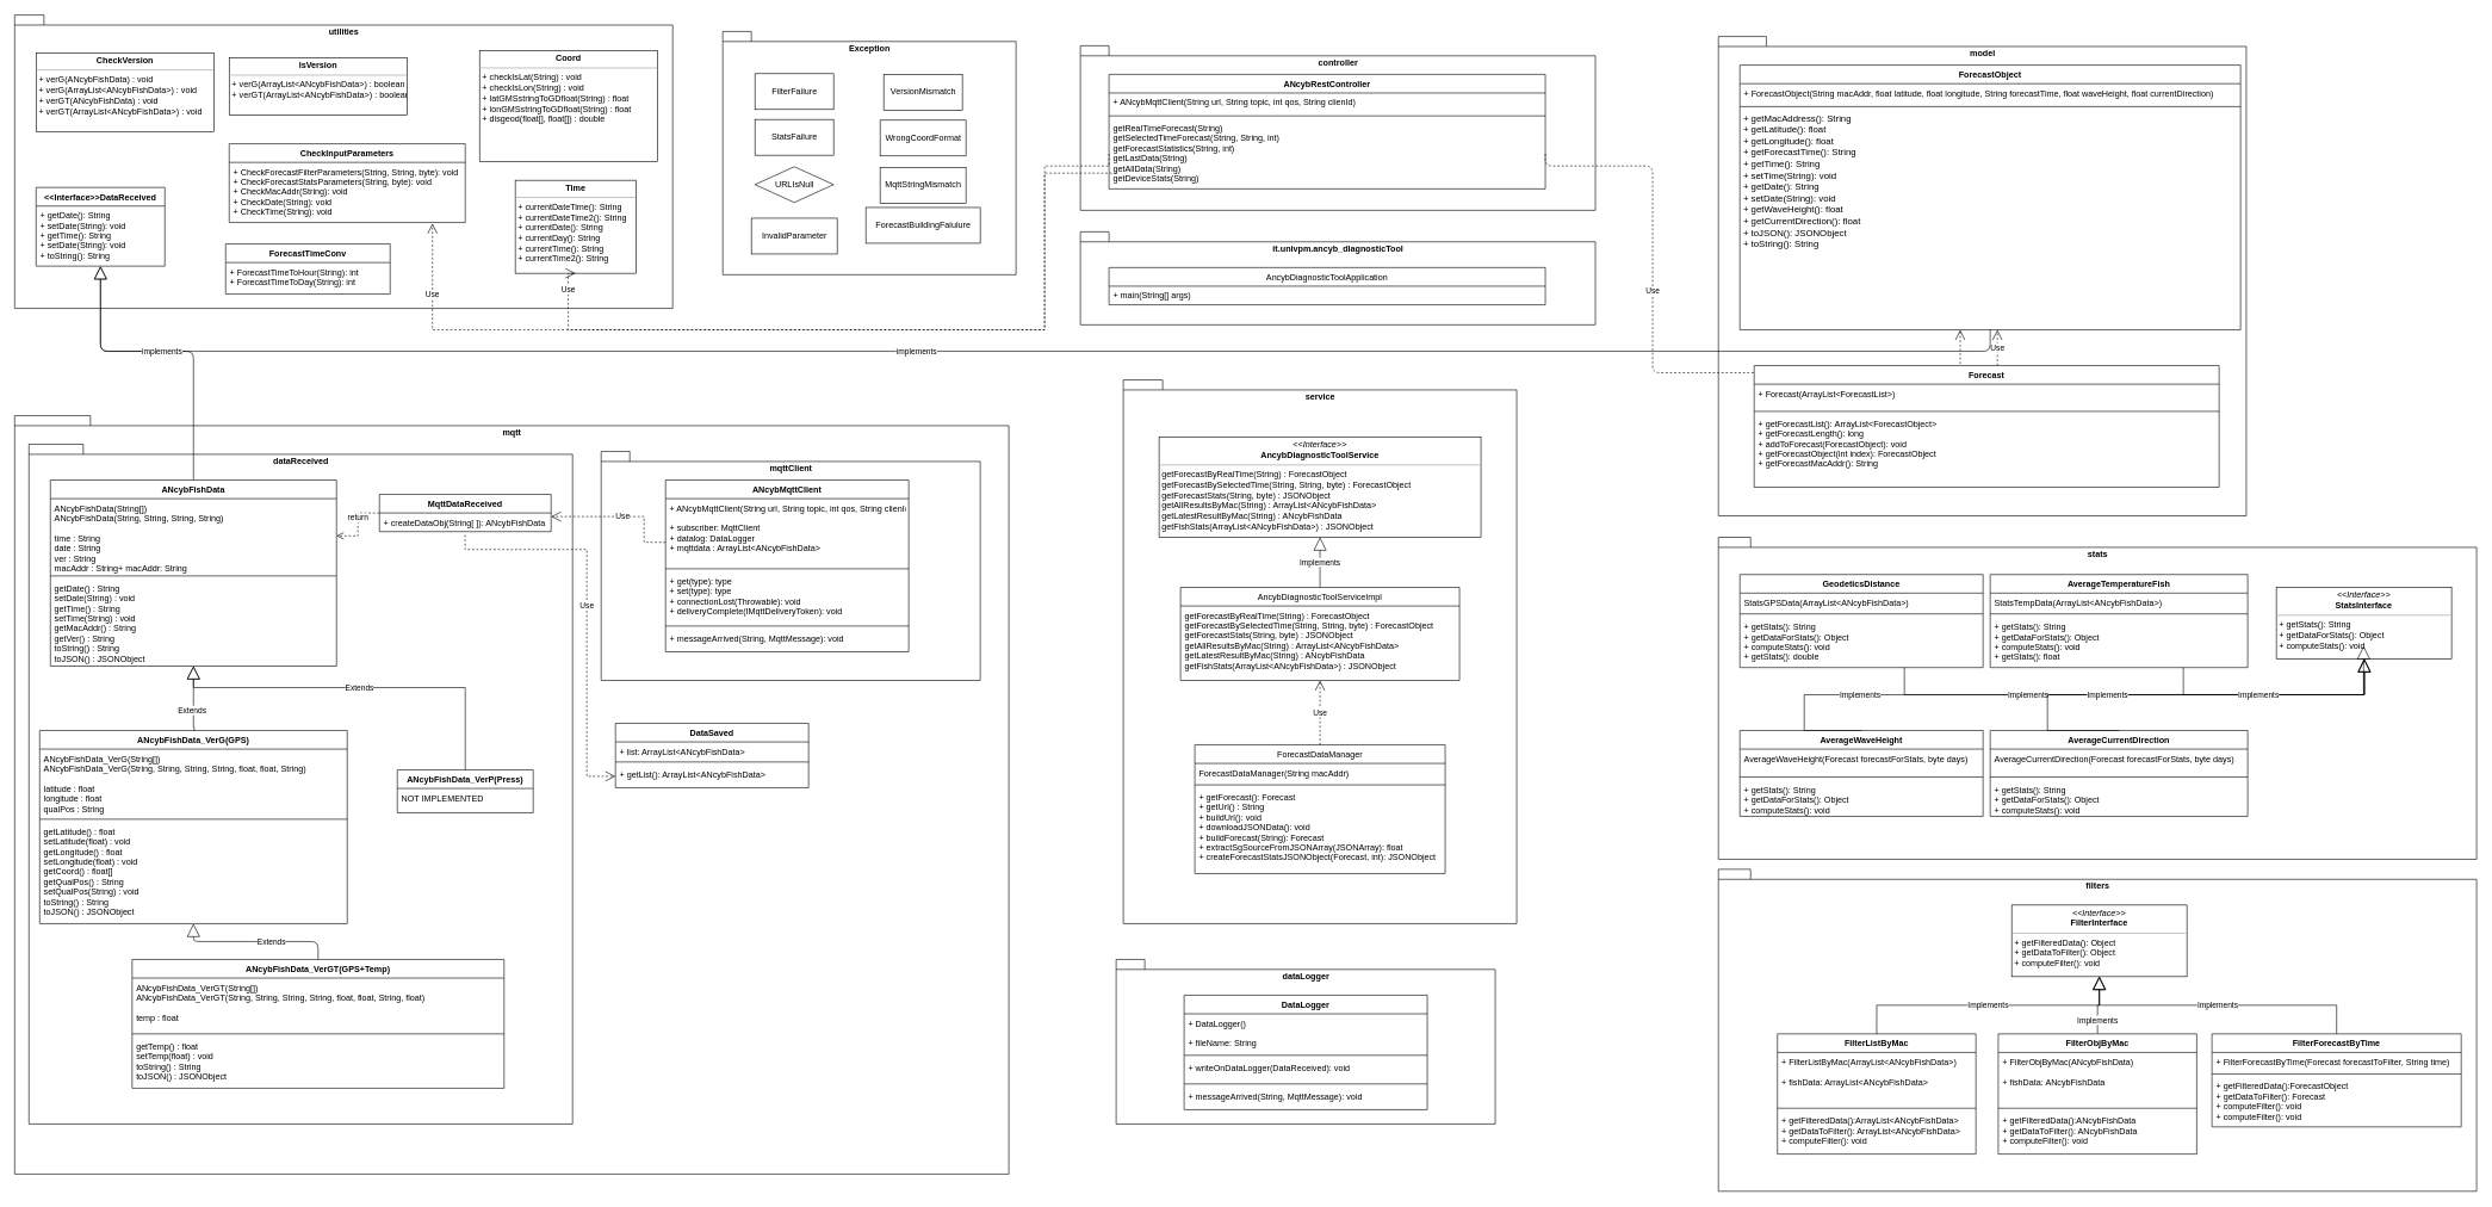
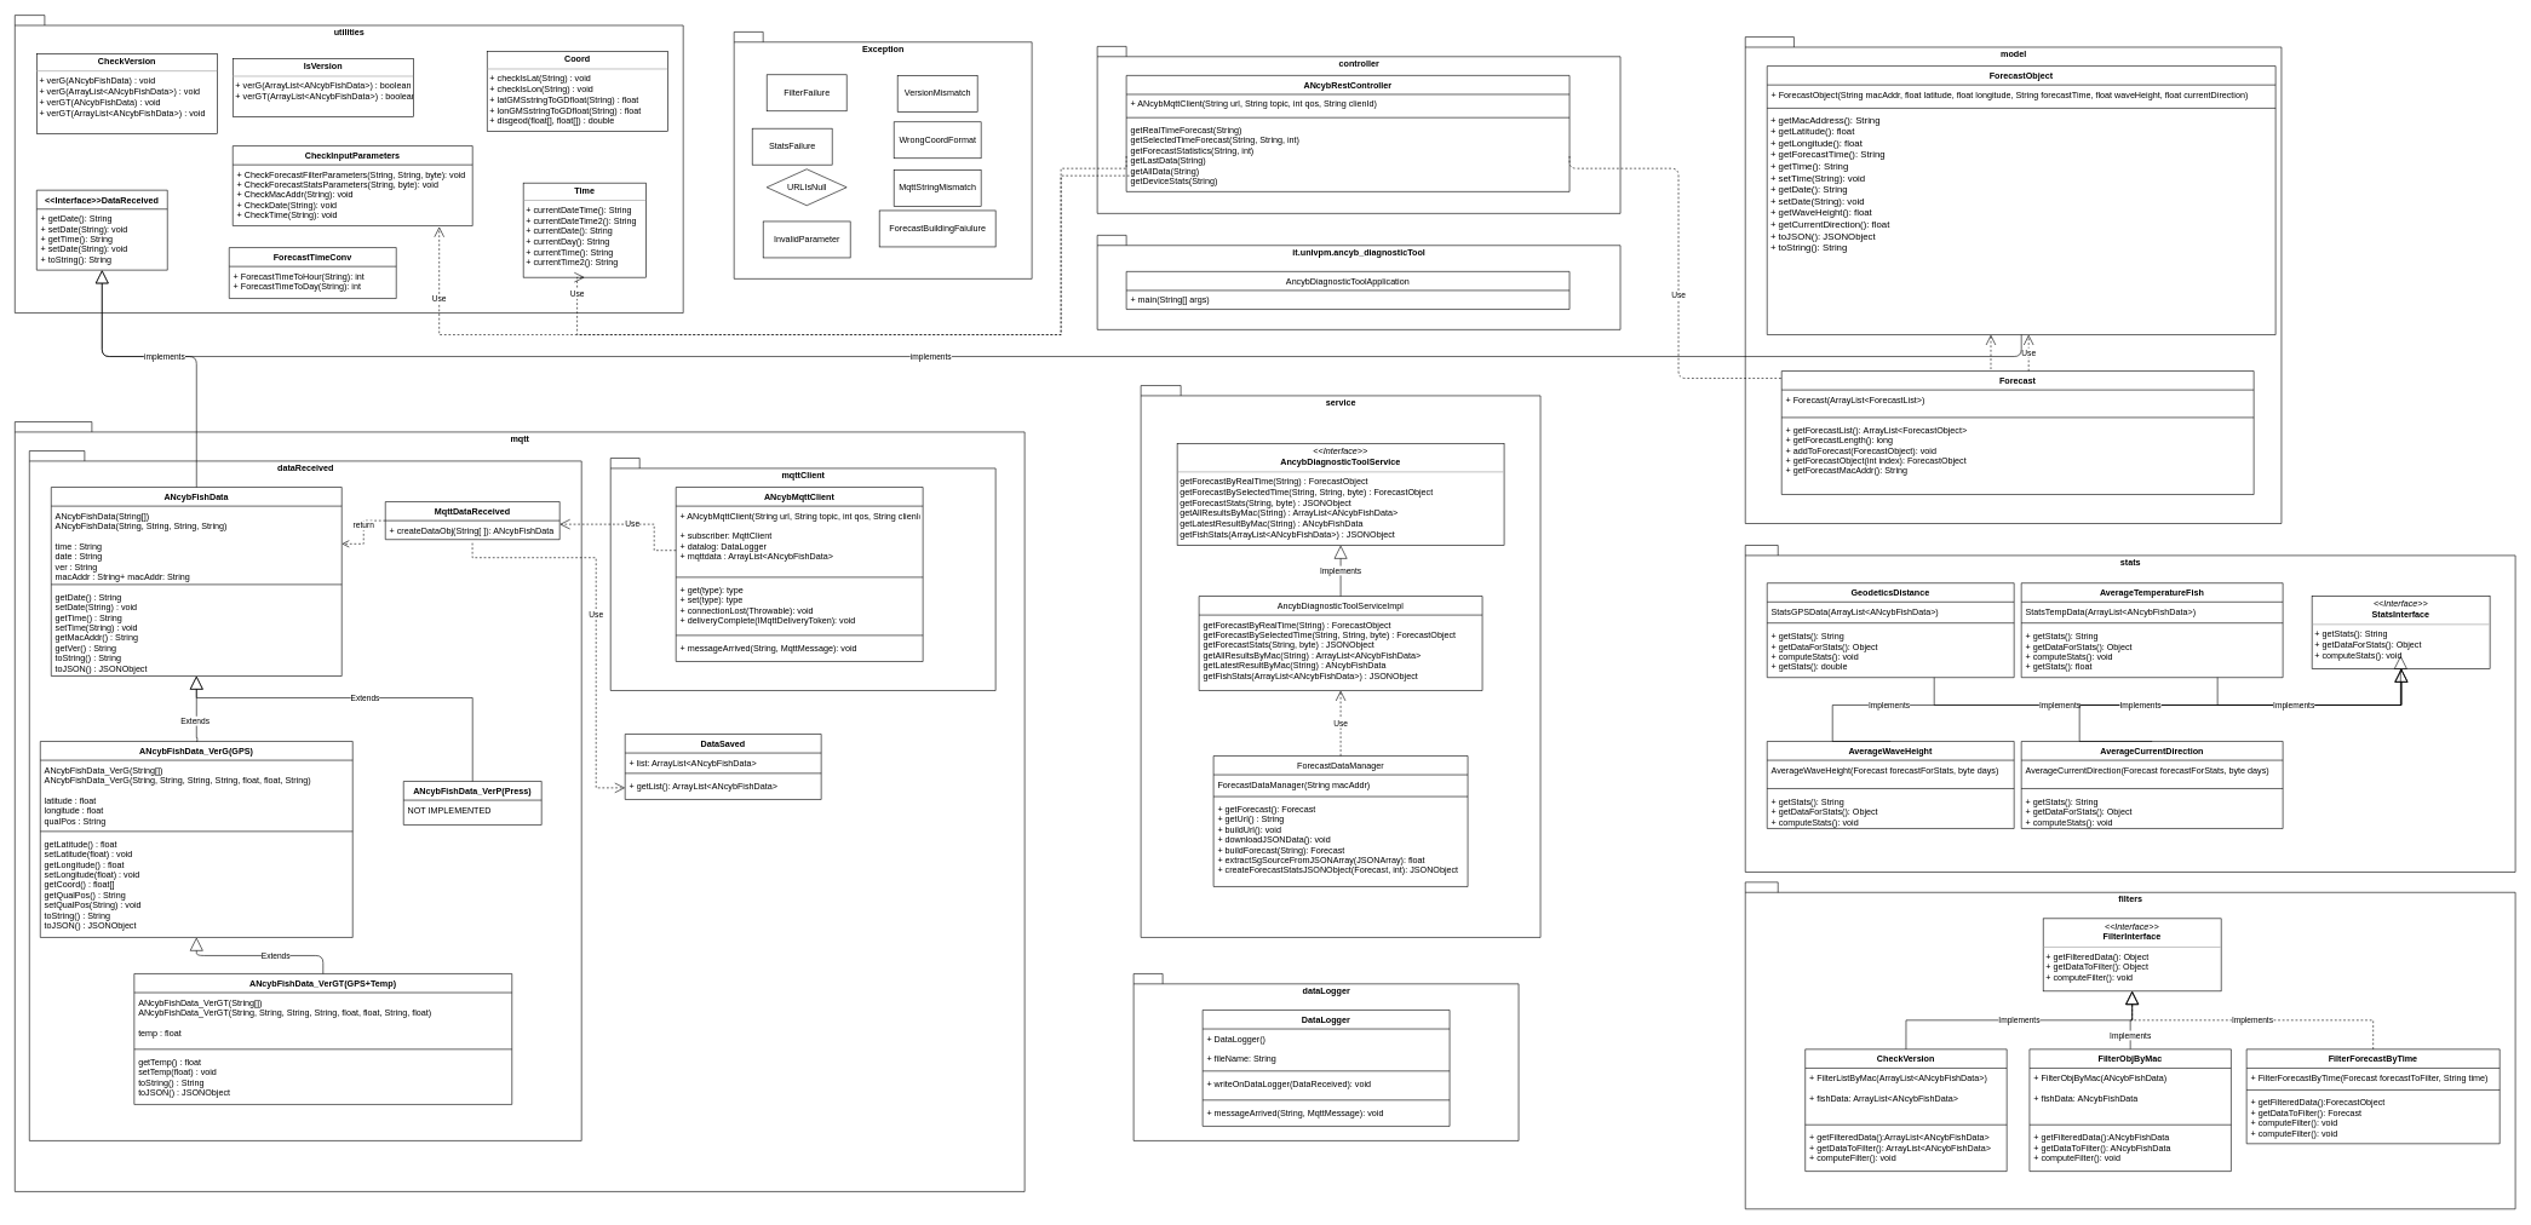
- <mxCell id="107" value="&lt;p style=&quot;margin: 0px ; margin-top: 4px ; text-align: center&quot;&gt;&lt;b&gt;Coord&lt;/b&gt;&lt;/p&gt;&lt;hr size=&quot;1&quot;&gt;&lt;p style=&quot;margin: 0px ; margin-left: 4px&quot;&gt;&lt;/p&gt;&lt;p style=&quot;margin: 0px ; margin-left: 4px&quot;&gt;+ checkIsLat(String) : void&lt;/p&gt;&lt;p style=&quot;margin: 0px ; margin-left: 4px&quot;&gt;&lt;span&gt;+ checkIsLon(String) : void&lt;/span&gt;&lt;/p&gt;&lt;p style=&quot;margin: 0px ; margin-left: 4px&quot;&gt;+ latGMSstringToGDfloat(String) : float&lt;/p&gt;&lt;p style=&quot;margin: 0px ; margin-left: 4px&quot;&gt;+ lonGMSstringToGDfloat(String) : float&lt;/p&gt;&lt;p style=&quot;margin: 0px ; margin-left: 4px&quot;&gt;+ disgeod(float[], float[]) : double&lt;/p&gt;" style="verticalAlign=top;align=left;overflow=fill;fontSize=12;fontFamily=Helvetica;html=1;rounded=0;sketch=0;" parent="1" vertex="1"><mxGeometry x="670" y="70" width="248.5" height="155" as="geometry" /></mxCell>
+ <mxCell id="107" value="&lt;p style=&quot;margin: 0px ; margin-top: 4px ; text-align: center&quot;&gt;&lt;b&gt;Coord&lt;/b&gt;&lt;/p&gt;&lt;hr size=&quot;1&quot;&gt;&lt;p style=&quot;margin: 0px ; margin-left: 4px&quot;&gt;&lt;/p&gt;&lt;p style=&quot;margin: 0px ; margin-left: 4px&quot;&gt;+ checkIsLat(String) : void&lt;/p&gt;&lt;p style=&quot;margin: 0px ; margin-left: 4px&quot;&gt;&lt;span&gt;+ checkIsLon(String) : void&lt;/span&gt;&lt;/p&gt;&lt;p style=&quot;margin: 0px ; margin-left: 4px&quot;&gt;+ latGMSstringToGDfloat(String) : float&lt;/p&gt;&lt;p style=&quot;margin: 0px ; margin-left: 4px&quot;&gt;+ lonGMSstringToGDfloat(String) : float&lt;/p&gt;&lt;p style=&quot;margin: 0px ; margin-left: 4px&quot;&gt;+ disgeod(float[], float[]) : double&lt;/p&gt;" style="verticalAlign=top;align=left;overflow=fill;fontSize=12;fontFamily=Helvetica;html=1;rounded=0;sketch=0;" parent="1" vertex="1"><mxGeometry x="670" y="70" width="248.5" height="110" as="geometry" /></mxCell>
- <mxCell id="70" value="StatsFailure" style="html=1;" parent="1" vertex="1"><mxGeometry x="1055" y="166" width="110" height="50" as="geometry" /></mxCell>
+ <mxCell id="70" value="StatsFailure" style="html=1;" parent="1" vertex="1"><mxGeometry x="1035" y="176" width="110" height="50" as="geometry" /></mxCell>
- <mxCell id="82" value="Implements" style="endArrow=block;endSize=16;endFill=0;html=1;rounded=0;exitX=0.5;exitY=0;exitDx=0;exitDy=0;edgeStyle=orthogonalEdgeStyle;entryX=0.5;entryY=1;entryDx=0;entryDy=0;" parent="1" source="64" target="68" edge="1"><mxGeometry width="160" relative="1" as="geometry"><mxPoint x="2930.75" y="1454" as="sourcePoint" /><mxPoint x="3002" y="1354" as="targetPoint" /><mxPoint as="offset" /><Array as="points" /></mxGeometry></mxCell>
+ <mxCell id="82" value="Implements" style="endArrow=block;endSize=16;endFill=0;html=1;rounded=0;exitX=0.5;exitY=0;exitDx=0;exitDy=0;edgeStyle=orthogonalEdgeStyle;entryX=0.5;entryY=1;entryDx=0;entryDy=0;dashed=1;" parent="1" source="64" target="68" edge="1"><mxGeometry width="160" relative="1" as="geometry"><mxPoint x="2930.75" y="1454" as="sourcePoint" /><mxPoint x="3002" y="1354" as="targetPoint" /><mxPoint as="offset" /><Array as="points" /></mxGeometry></mxCell>
- <mxCell id="72" value="FilterListByMac" style="swimlane;fontStyle=1;align=center;verticalAlign=top;childLayout=stackLayout;horizontal=1;startSize=26;horizontalStack=0;resizeParent=1;resizeParentMax=0;resizeLast=0;collapsible=1;marginBottom=0;" parent="1" vertex="1"><mxGeometry x="2484.5" y="1444" width="277.5" height="168" as="geometry" /></mxCell>
+ <mxCell id="72" value="CheckVersion" style="swimlane;fontStyle=1;align=center;verticalAlign=top;childLayout=stackLayout;horizontal=1;startSize=26;horizontalStack=0;resizeParent=1;resizeParentMax=0;resizeLast=0;collapsible=1;marginBottom=0;" parent="1" vertex="1"><mxGeometry x="2484.5" y="1444" width="277.5" height="168" as="geometry" /></mxCell>
